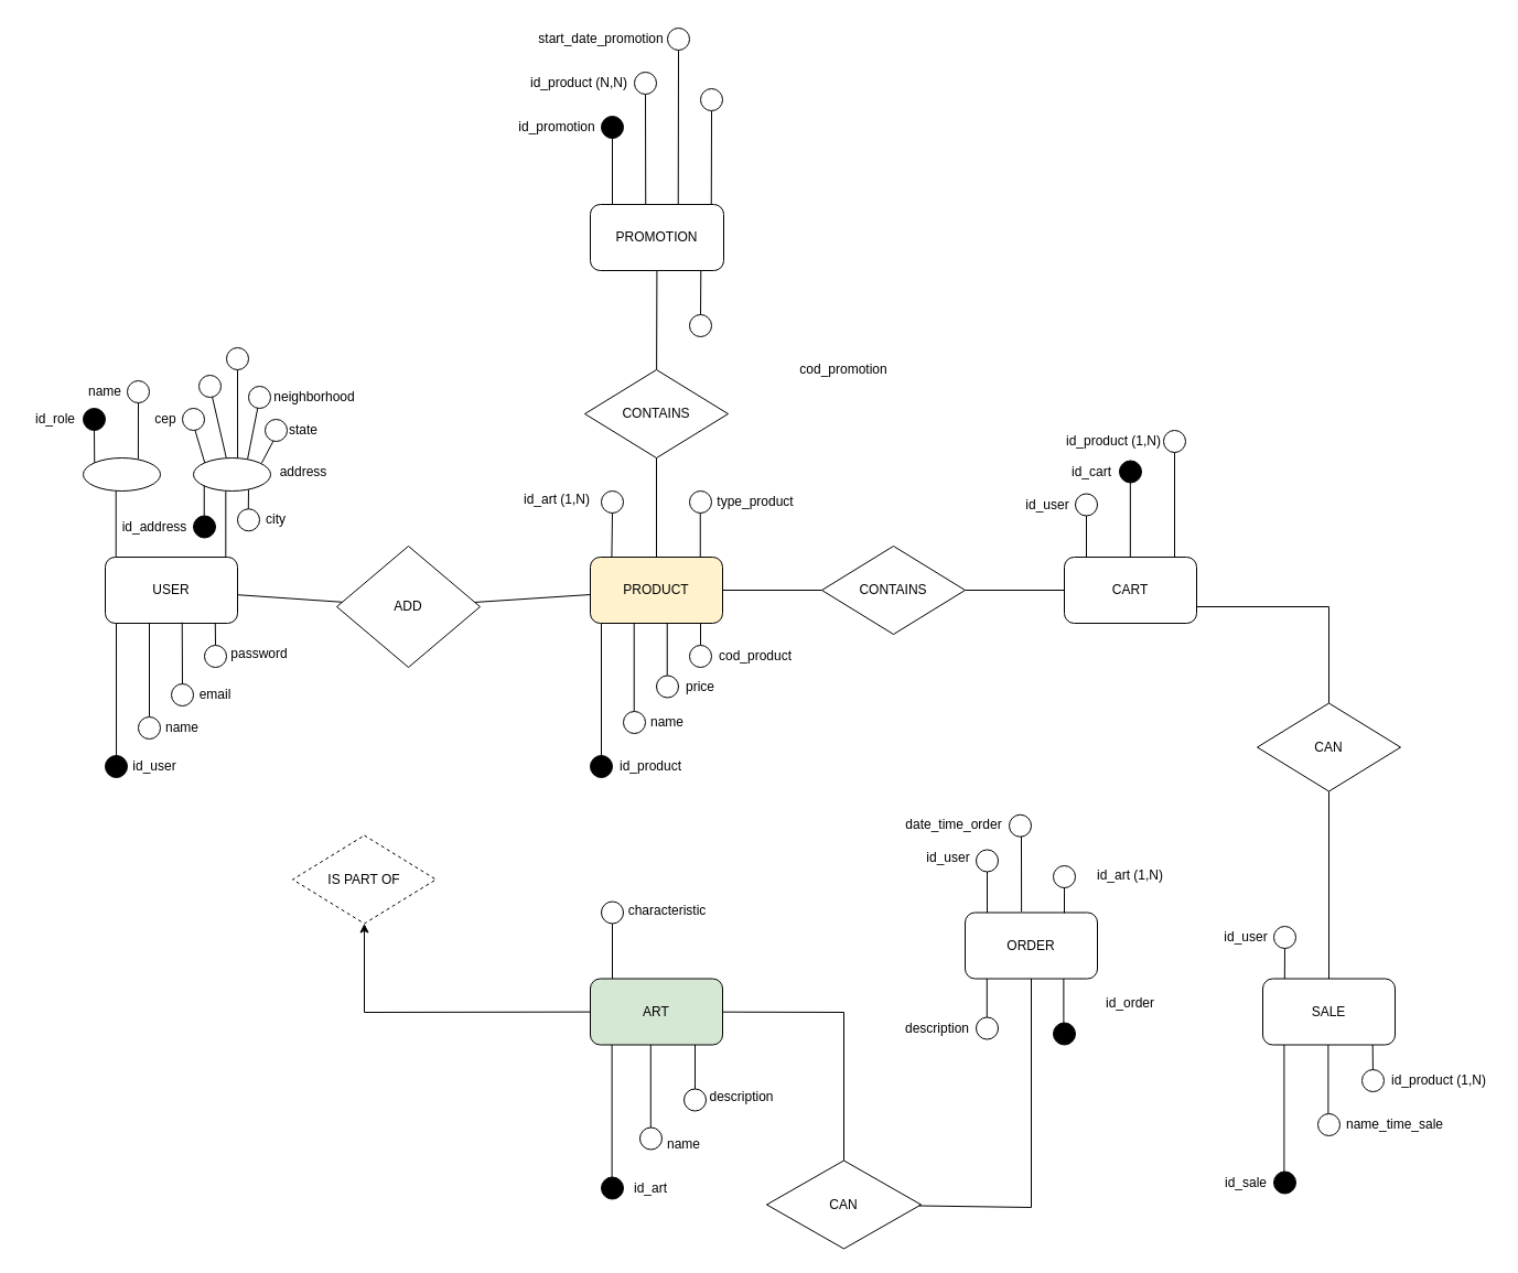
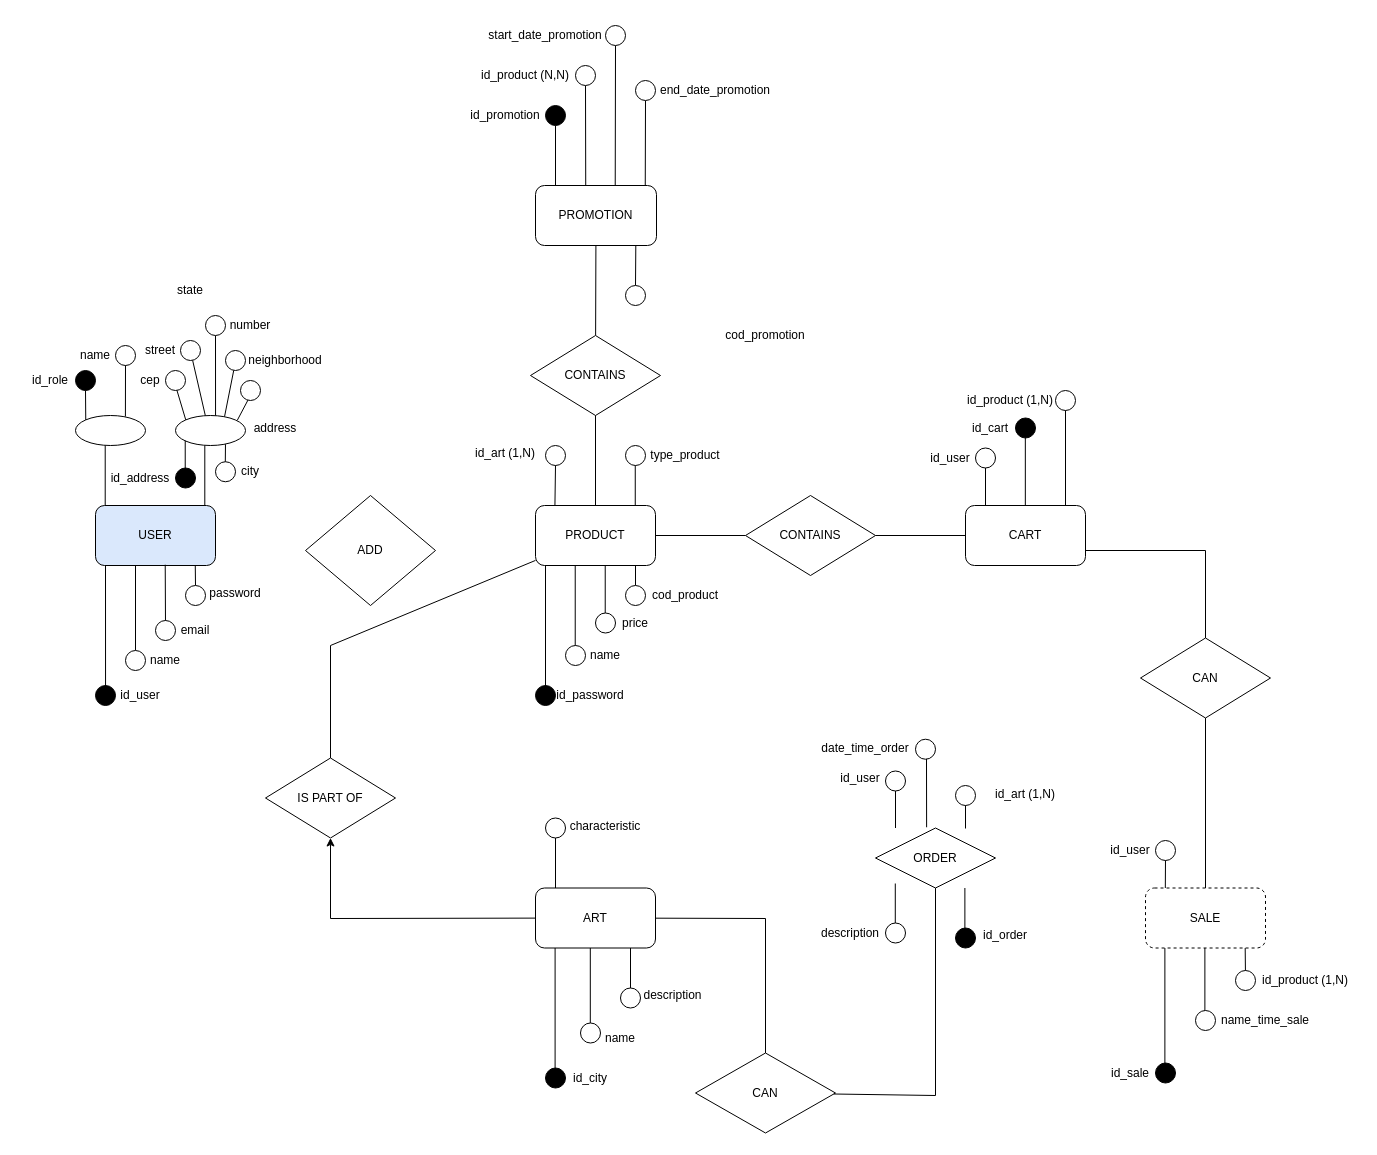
+ <mxCell id="118" value="end_date_promotion" style="text;html=1;align=center;verticalAlign=middle;whiteSpace=wrap;rounded=0;" parent="1" vertex="1"><mxGeometry x="655" y="75" width="120" height="30" as="geometry" /></mxCell>
+ <mxCell id="97" value="number" style="text;html=1;align=center;verticalAlign=middle;whiteSpace=wrap;rounded=0;" parent="1" vertex="1"><mxGeometry x="225" y="310" width="50" height="30" as="geometry" /></mxCell>
+ <mxCell id="94" value="street" style="text;html=1;align=center;verticalAlign=middle;whiteSpace=wrap;rounded=0;" parent="1" vertex="1"><mxGeometry x="140" y="335" width="40" height="30" as="geometry" /></mxCell>
- <mxCell id="106" value="state" style="text;html=1;align=center;verticalAlign=middle;whiteSpace=wrap;rounded=0;" parent="1" vertex="1"><mxGeometry x="260" y="375" width="30" height="30" as="geometry" /></mxCell>
+ <mxCell id="106" value="state" style="text;html=1;align=center;verticalAlign=middle;whiteSpace=wrap;rounded=0;" parent="1" vertex="1"><mxGeometry x="175" y="275" width="30" height="30" as="geometry" /></mxCell>
- <mxCell id="2" value="USER" style="rounded=1;whiteSpace=wrap;html=1;" parent="1" vertex="1"><mxGeometry x="95" y="505" width="120" height="60" as="geometry" /></mxCell>
+ <mxCell id="2" value="USER" style="rounded=1;whiteSpace=wrap;html=1;fillColor=#dae8fc;" parent="1" vertex="1"><mxGeometry x="95" y="505" width="120" height="60" as="geometry" /></mxCell>
- <mxCell id="3" value="PRODUCT" style="rounded=1;whiteSpace=wrap;html=1;fillColor=#fff2cc;" parent="1" vertex="1"><mxGeometry x="535" y="505" width="120" height="60" as="geometry" /></mxCell>
+ <mxCell id="3" value="PRODUCT" style="rounded=1;whiteSpace=wrap;html=1;" parent="1" vertex="1"><mxGeometry x="535" y="505" width="120" height="60" as="geometry" /></mxCell>
- <mxCell id="8" value="" style="endArrow=none;html=1;rounded=0;" parent="1" source="2" target="9" edge="1"><mxGeometry width="50" height="50" relative="1" as="geometry"><mxPoint x="665" y="585" as="sourcePoint" /><mxPoint x="715" y="535" as="targetPoint" /></mxGeometry></mxCell>
- <mxCell id="10" value="" style="endArrow=none;html=1;rounded=0;" parent="1" source="3" target="9" edge="1"><mxGeometry width="50" height="50" relative="1" as="geometry"><mxPoint x="335" y="785" as="sourcePoint" /><mxPoint x="285" y="545" as="targetPoint" /></mxGeometry></mxCell>
+ <mxCell id="73" value="" style="endArrow=none;html=1;rounded=0;" parent="1" source="3" target="72" edge="1"><mxGeometry width="50" height="50" relative="1" as="geometry"><mxPoint x="545" y="928" as="sourcePoint" /><mxPoint x="340" y="848" as="targetPoint" /><Array as="points"><mxPoint x="330" y="645" /></Array></mxGeometry></mxCell>
- <mxCell id="45" value="id_product" style="text;html=1;align=center;verticalAlign=middle;whiteSpace=wrap;rounded=0;" parent="1" vertex="1"><mxGeometry x="555" y="677.5" width="70" height="35" as="geometry" /></mxCell>
+ <mxCell id="45" value="id_password" style="text;html=1;align=center;verticalAlign=middle;whiteSpace=wrap;rounded=0;" parent="1" vertex="1"><mxGeometry x="555" y="677.5" width="70" height="35" as="geometry" /></mxCell>
- <mxCell id="72" value="IS PART OF" style="rhombus;whiteSpace=wrap;html=1;dashed=1;" parent="1" vertex="1"><mxGeometry x="265" y="757.5" width="130" height="80" as="geometry" /></mxCell>
+ <mxCell id="72" value="IS PART OF" style="rhombus;whiteSpace=wrap;html=1;" parent="1" vertex="1"><mxGeometry x="265" y="757.5" width="130" height="80" as="geometry" /></mxCell>
- <mxCell id="124" value="ORDER" style="rounded=1;whiteSpace=wrap;html=1;" parent="122" vertex="1"><mxGeometry x="60" y="97.5" width="120" height="60" as="geometry" /></mxCell>
+ <mxCell id="124" value="ORDER" style="rhombus;whiteSpace=wrap;html=1;" parent="122" vertex="1"><mxGeometry x="60" y="97.5" width="120" height="60" as="geometry" /></mxCell>
- <mxCell id="140" value="id_order" style="text;html=1;align=center;verticalAlign=middle;whiteSpace=wrap;rounded=0;" parent="122" vertex="1"><mxGeometry x="180" y="167.5" width="60" height="25" as="geometry" /></mxCell>
+ <mxCell id="140" value="id_order" style="text;html=1;align=center;verticalAlign=middle;whiteSpace=wrap;rounded=0;" parent="122" vertex="1"><mxGeometry x="160" y="192.5" width="60" height="25" as="geometry" /></mxCell>
- <mxCell id="58" value="ART" style="rounded=1;whiteSpace=wrap;html=1;fillColor=#d5e8d4;" parent="1" vertex="1"><mxGeometry x="535" y="887.5" width="120" height="60" as="geometry" /></mxCell>
+ <mxCell id="58" value="ART" style="rounded=1;whiteSpace=wrap;html=1;" parent="1" vertex="1"><mxGeometry x="535" y="887.5" width="120" height="60" as="geometry" /></mxCell>
- <mxCell id="147" value="SALE" style="rounded=1;whiteSpace=wrap;html=1;" parent="146" vertex="1"><mxGeometry x="40" y="52.5" width="120" height="60" as="geometry" /></mxCell>
+ <mxCell id="147" value="SALE" style="rounded=1;whiteSpace=wrap;html=1;dashed=1;" parent="146" vertex="1"><mxGeometry x="40" y="52.5" width="120" height="60" as="geometry" /></mxCell>
- <mxCell id="61" value="id_art" style="text;html=1;align=center;verticalAlign=middle;whiteSpace=wrap;rounded=0;" parent="1" vertex="1"><mxGeometry x="555" y="1060" width="70" height="35" as="geometry" /></mxCell>
+ <mxCell id="61" value="id_city" style="text;html=1;align=center;verticalAlign=middle;whiteSpace=wrap;rounded=0;" parent="1" vertex="1"><mxGeometry x="555" y="1060" width="70" height="35" as="geometry" /></mxCell>
